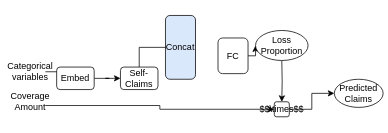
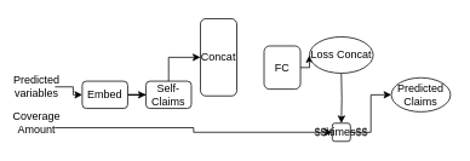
- <mxCell id="17" value="Loss Proportion" style="ellipse;whiteSpace=wrap;html=1;" vertex="1" parent="1"><mxGeometry x="340" y="40" width="70" height="40" as="geometry" /></mxCell>
+ <mxCell id="17" value="Loss Concat" style="ellipse;whiteSpace=wrap;html=1;" vertex="1" parent="1"><mxGeometry x="340" y="40" width="70" height="40" as="geometry" /></mxCell>
- <mxCell id="15" value="" style="edgeStyle=orthogonalEdgeStyle;rounded=0;orthogonalLoop=1;jettySize=auto;html=1;entryX=0;entryY=0.5;entryDx=0;entryDy=0;endArrow=none;" edge="1" parent="1" source="16" target="6"><mxGeometry relative="1" as="geometry"><mxPoint x="185" y="13.75" as="targetPoint" /><Array as="points"><mxPoint x="185" y="63" /></Array></mxGeometry></mxCell>
+ <mxCell id="15" value="" style="edgeStyle=orthogonalEdgeStyle;rounded=0;orthogonalLoop=1;jettySize=auto;html=1;entryX=0;entryY=0.5;entryDx=0;entryDy=0;" edge="1" parent="1" source="16" target="6"><mxGeometry relative="1" as="geometry"><mxPoint x="185" y="13.75" as="targetPoint" /><Array as="points"><mxPoint x="185" y="63" /></Array></mxGeometry></mxCell>
- <mxCell id="6" value="Concat" style="rounded=1;whiteSpace=wrap;html=1;fillColor=#dae8fc;" parent="1" vertex="1"><mxGeometry x="220" y="20" width="40" height="85" as="geometry" /></mxCell>
+ <mxCell id="6" value="Concat" style="rounded=1;whiteSpace=wrap;html=1;" parent="1" vertex="1"><mxGeometry x="220" y="20" width="40" height="85" as="geometry" /></mxCell>
- <mxCell id="3" value="Categorical variables" style="text;html=1;strokeColor=none;fillColor=none;align=center;verticalAlign=middle;whiteSpace=wrap;rounded=0;" parent="1" vertex="1"><mxGeometry x="20" y="85" width="40" height="20" as="geometry" /></mxCell>
+ <mxCell id="3" value="Predicted variables" style="text;html=1;strokeColor=none;fillColor=none;align=center;verticalAlign=middle;whiteSpace=wrap;rounded=0;" parent="1" vertex="1"><mxGeometry x="20" y="85" width="40" height="20" as="geometry" /></mxCell>
- <mxCell id="5" value="Embed" style="rounded=1;whiteSpace=wrap;html=1;" parent="1" vertex="1"><mxGeometry x="75" y="88.75" width="50" height="30" as="geometry" /></mxCell>
+ <mxCell id="5" value="Embed" style="rounded=1;whiteSpace=wrap;html=1;" parent="1" vertex="1"><mxGeometry x="90" y="88.75" width="50" height="30" as="geometry" /></mxCell>
- <mxCell id="14" value="Predicted&lt;br&gt;Claims" style="ellipse;whiteSpace=wrap;html=1;" parent="1" vertex="1"><mxGeometry x="445" y="105" width="65" height="37.5" as="geometry" /></mxCell>
+ <mxCell id="14" value="Predicted&lt;br&gt;Claims" style="ellipse;whiteSpace=wrap;html=1;" parent="1" vertex="1"><mxGeometry x="430" y="85" width="65" height="37.5" as="geometry" /></mxCell>
